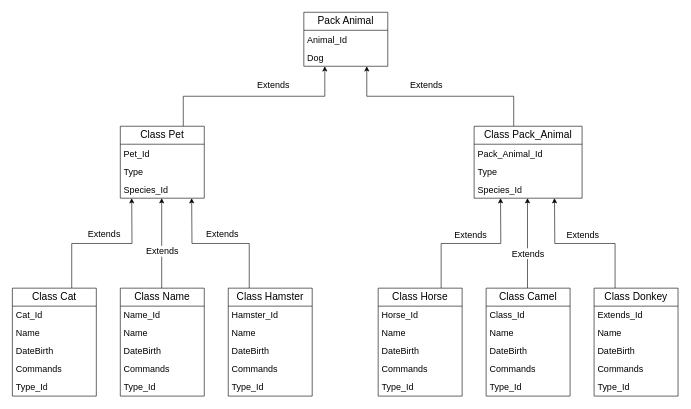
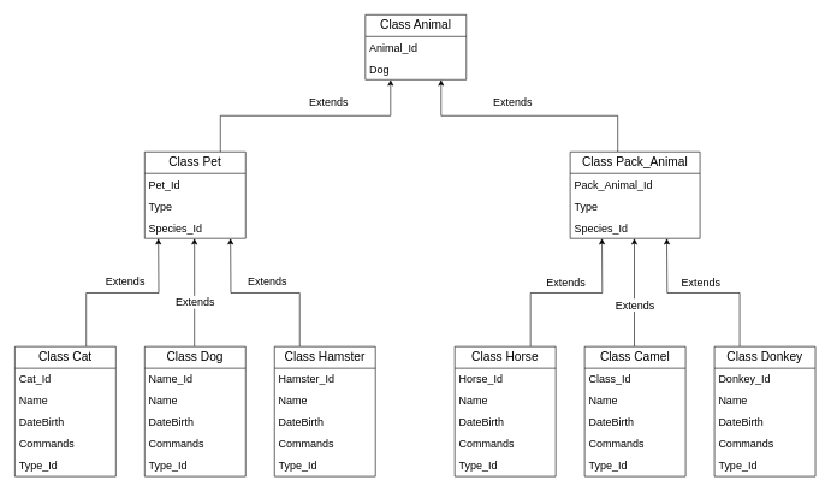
- <mxCell id="2" value="&lt;font style=&quot;font-size: 17px;&quot;&gt;Pack Animal&lt;/font&gt;" style="swimlane;fontStyle=0;childLayout=stackLayout;horizontal=1;startSize=30;horizontalStack=0;resizeParent=1;resizeParentMax=0;resizeLast=0;collapsible=1;marginBottom=0;whiteSpace=wrap;html=1;fontSize=15;" parent="1" vertex="1"><mxGeometry x="506" y="20" width="140" height="90" as="geometry" /></mxCell>
+ <mxCell id="2" value="&lt;font style=&quot;font-size: 17px;&quot;&gt;Class Animal&lt;/font&gt;" style="swimlane;fontStyle=0;childLayout=stackLayout;horizontal=1;startSize=30;horizontalStack=0;resizeParent=1;resizeParentMax=0;resizeLast=0;collapsible=1;marginBottom=0;whiteSpace=wrap;html=1;fontSize=15;" parent="1" vertex="1"><mxGeometry x="506" y="20" width="140" height="90" as="geometry" /></mxCell>
- <mxCell id="27" value="&lt;font style=&quot;font-size: 17px;&quot;&gt;Class Name&lt;/font&gt;" style="swimlane;fontStyle=0;childLayout=stackLayout;horizontal=1;startSize=30;horizontalStack=0;resizeParent=1;resizeParentMax=0;resizeLast=0;collapsible=1;marginBottom=0;whiteSpace=wrap;html=1;" parent="1" vertex="1"><mxGeometry x="200" y="480" width="140" height="180" as="geometry" /></mxCell>
+ <mxCell id="27" value="&lt;font style=&quot;font-size: 17px;&quot;&gt;Class Dog&lt;/font&gt;" style="swimlane;fontStyle=0;childLayout=stackLayout;horizontal=1;startSize=30;horizontalStack=0;resizeParent=1;resizeParentMax=0;resizeLast=0;collapsible=1;marginBottom=0;whiteSpace=wrap;html=1;" parent="1" vertex="1"><mxGeometry x="200" y="480" width="140" height="180" as="geometry" /></mxCell>
- <mxCell id="52" value="Extends_Id" style="text;strokeColor=none;fillColor=none;align=left;verticalAlign=middle;spacingLeft=4;spacingRight=4;overflow=hidden;points=[[0,0.5],[1,0.5]];portConstraint=eastwest;rotatable=0;whiteSpace=wrap;html=1;fontSize=15;" parent="51" vertex="1"><mxGeometry y="30" width="140" height="30" as="geometry" /></mxCell>
+ <mxCell id="52" value="Donkey_Id" style="text;strokeColor=none;fillColor=none;align=left;verticalAlign=middle;spacingLeft=4;spacingRight=4;overflow=hidden;points=[[0,0.5],[1,0.5]];portConstraint=eastwest;rotatable=0;whiteSpace=wrap;html=1;fontSize=15;" parent="51" vertex="1"><mxGeometry y="30" width="140" height="30" as="geometry" /></mxCell>
